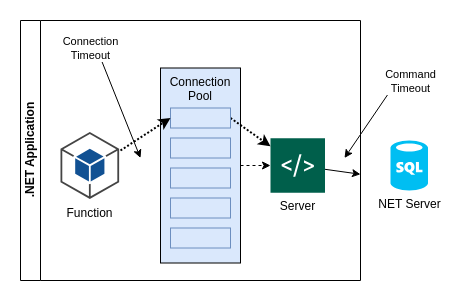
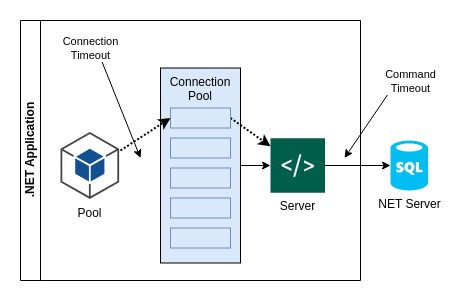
- <mxCell id="4" value="" style="edgeStyle=none;rounded=0;orthogonalLoop=1;jettySize=auto;html=1;dashed=1;" edge="1" parent="1" source="5" target="7"><mxGeometry relative="1" as="geometry" /></mxCell>
+ <mxCell id="4" value="" style="edgeStyle=none;rounded=0;orthogonalLoop=1;jettySize=auto;html=1;" edge="1" parent="1" source="5" target="7"><mxGeometry relative="1" as="geometry" /></mxCell>
- <mxCell id="6" value="" style="rounded=0;orthogonalLoop=1;jettySize=auto;html=1;" edge="1" parent="1" source="7" target="19"><mxGeometry relative="1" as="geometry" /></mxCell>
+ <mxCell id="6" value="" style="rounded=0;orthogonalLoop=1;jettySize=auto;html=1;" edge="1" parent="1" source="7" target="2"><mxGeometry relative="1" as="geometry" /></mxCell>
- <mxCell id="3" value="Function" style="outlineConnect=0;dashed=0;verticalLabelPosition=bottom;verticalAlign=top;align=center;html=1;shape=mxgraph.aws3.android;fillColor=#115193;gradientColor=none;" vertex="1" parent="1"><mxGeometry x="60" y="131.5" width="58.63" height="67" as="geometry" /></mxCell>
+ <mxCell id="3" value="Pool" style="outlineConnect=0;dashed=0;verticalLabelPosition=bottom;verticalAlign=top;align=center;html=1;shape=mxgraph.aws3.android;fillColor=#115193;gradientColor=none;" vertex="1" parent="1"><mxGeometry x="60" y="131.5" width="58.63" height="67" as="geometry" /></mxCell>
